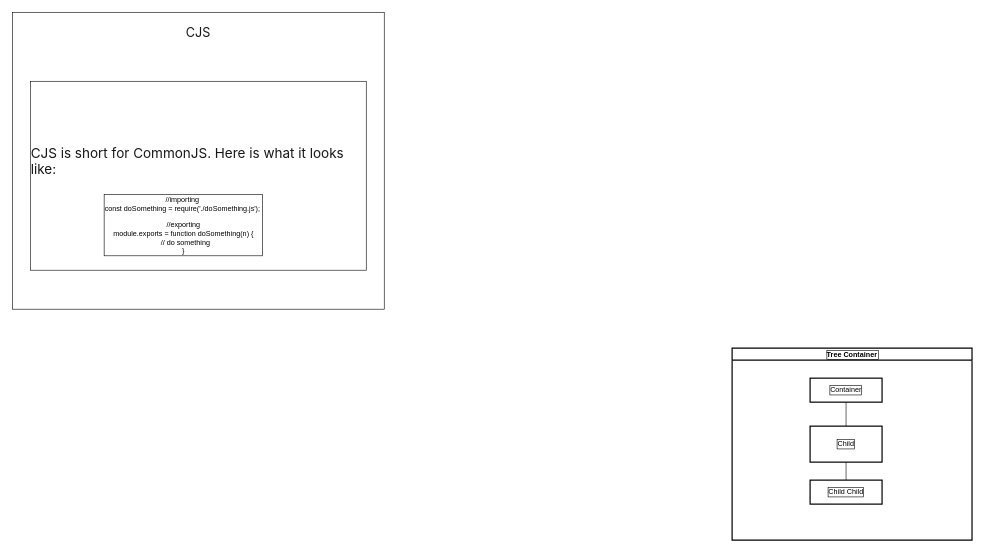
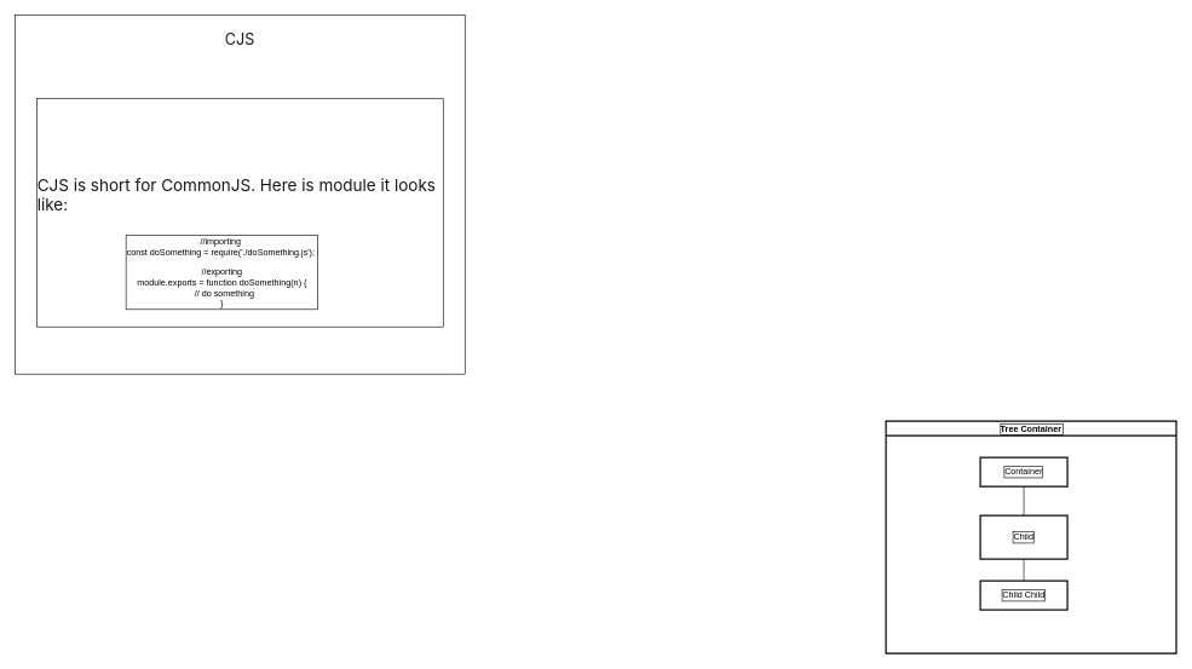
- <mxCell id="3" value="&#10;&lt;p style=&quot;box-sizing: border-box; margin: 0 0 var(--content-rhythm) 0; color: rgb(23, 23, 23); font-family: -apple-system, BlinkMacSystemFont, &amp;quot;Segoe UI&amp;quot;, Roboto, Helvetica, Arial, sans-serif, &amp;quot;Apple Color Emoji&amp;quot;, &amp;quot;Segoe UI Emoji&amp;quot;, &amp;quot;Segoe UI Symbol&amp;quot;; font-size: 22.5px; font-style: normal; font-variant-ligatures: normal; font-variant-caps: normal; font-weight: 400; letter-spacing: normal; orphans: 2; text-align: start; text-indent: 0px; text-transform: none; widows: 2; word-spacing: 0px; -webkit-text-stroke-width: 0px; text-decoration-thickness: initial; text-decoration-style: initial; text-decoration-color: initial;&quot;&gt;CJS is short for CommonJS. Here is what it looks like:&lt;br style=&quot;box-sizing: border-box;&quot;&gt;&lt;/p&gt;&lt;div style=&quot;box-sizing: border-box; background-image: ; background-position-x: ; background-position-y: ; background-size: ; background-repeat-x: ; background-repeat-y: ; background-attachment: ; background-origin: ; background-clip: ; color: var(--syntax-text-color); font-size: 18px; border-radius: var(--radius); margin: 0 0 var(--content-rhythm) 0; overflow-x: auto; overflow-wrap: initial; padding: var(--su-6); position: relative; font-family: -apple-system, BlinkMacSystemFont, &amp;quot;Segoe UI&amp;quot;, Roboto, Helvetica, Arial, sans-serif, &amp;quot;Apple Color Emoji&amp;quot;, &amp;quot;Segoe UI Emoji&amp;quot;, &amp;quot;Segoe UI Symbol&amp;quot;; font-style: normal; font-variant-ligatures: normal; font-variant-caps: normal; font-weight: 400; letter-spacing: normal; orphans: 2; text-align: start; text-indent: 0px; text-transform: none; widows: 2; word-spacing: 0px; -webkit-text-stroke-width: 0px; text-decoration-thickness: initial; text-decoration-style: initial; text-decoration-color: initial;&quot; class=&quot;highlight js-code-highlight&quot;&gt;&lt;br class=&quot;Apple-interchange-newline&quot;&gt;&#10;&#10;&lt;/div&gt;" style="whiteSpace=wrap;html=1;rounded=0;spacingLeft=0;spacingBottom=0;labelBackgroundColor=none;labelBorderColor=none;container=1;strokeColor=default;" vertex="1" parent="2"><mxGeometry x="30" y="115" width="560" height="315" as="geometry"><mxRectangle x="30" y="115" width="560" height="120" as="alternateBounds" /></mxGeometry></mxCell>
+ <mxCell id="3" value="&#10;&lt;p style=&quot;box-sizing: border-box; margin: 0 0 var(--content-rhythm) 0; color: rgb(23, 23, 23); font-family: -apple-system, BlinkMacSystemFont, &amp;quot;Segoe UI&amp;quot;, Roboto, Helvetica, Arial, sans-serif, &amp;quot;Apple Color Emoji&amp;quot;, &amp;quot;Segoe UI Emoji&amp;quot;, &amp;quot;Segoe UI Symbol&amp;quot;; font-size: 22.5px; font-style: normal; font-variant-ligatures: normal; font-variant-caps: normal; font-weight: 400; letter-spacing: normal; orphans: 2; text-align: start; text-indent: 0px; text-transform: none; widows: 2; word-spacing: 0px; -webkit-text-stroke-width: 0px; text-decoration-thickness: initial; text-decoration-style: initial; text-decoration-color: initial;&quot;&gt;CJS is short for CommonJS. Here is module it looks like:&lt;br style=&quot;box-sizing: border-box;&quot;&gt;&lt;/p&gt;&lt;div style=&quot;box-sizing: border-box; background-image: ; background-position-x: ; background-position-y: ; background-size: ; background-repeat-x: ; background-repeat-y: ; background-attachment: ; background-origin: ; background-clip: ; color: var(--syntax-text-color); font-size: 18px; border-radius: var(--radius); margin: 0 0 var(--content-rhythm) 0; overflow-x: auto; overflow-wrap: initial; padding: var(--su-6); position: relative; font-family: -apple-system, BlinkMacSystemFont, &amp;quot;Segoe UI&amp;quot;, Roboto, Helvetica, Arial, sans-serif, &amp;quot;Apple Color Emoji&amp;quot;, &amp;quot;Segoe UI Emoji&amp;quot;, &amp;quot;Segoe UI Symbol&amp;quot;; font-style: normal; font-variant-ligatures: normal; font-variant-caps: normal; font-weight: 400; letter-spacing: normal; orphans: 2; text-align: start; text-indent: 0px; text-transform: none; widows: 2; word-spacing: 0px; -webkit-text-stroke-width: 0px; text-decoration-thickness: initial; text-decoration-style: initial; text-decoration-color: initial;&quot; class=&quot;highlight js-code-highlight&quot;&gt;&lt;br class=&quot;Apple-interchange-newline&quot;&gt;&#10;&#10;&lt;/div&gt;" style="whiteSpace=wrap;html=1;rounded=0;spacingLeft=0;spacingBottom=0;labelBackgroundColor=none;labelBorderColor=none;container=1;strokeColor=default;" vertex="1" parent="2"><mxGeometry x="30" y="115" width="560" height="315" as="geometry"><mxRectangle x="30" y="115" width="560" height="120" as="alternateBounds" /></mxGeometry></mxCell>
